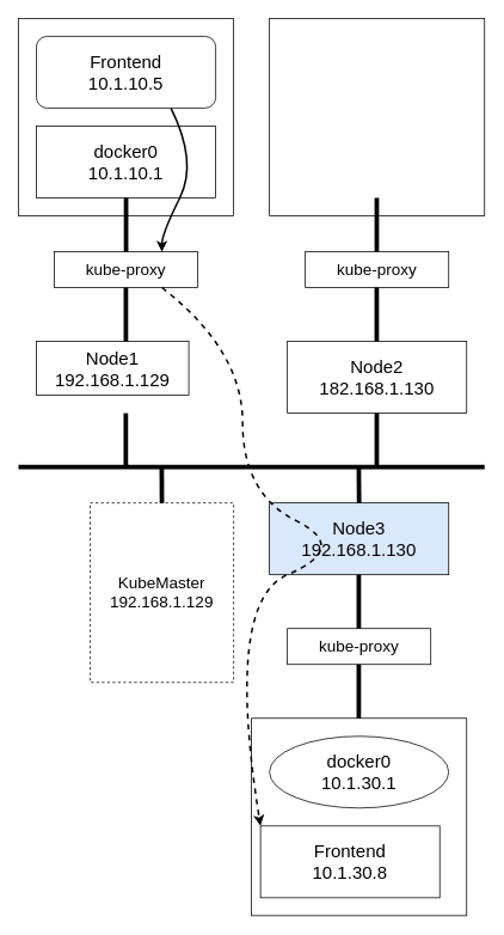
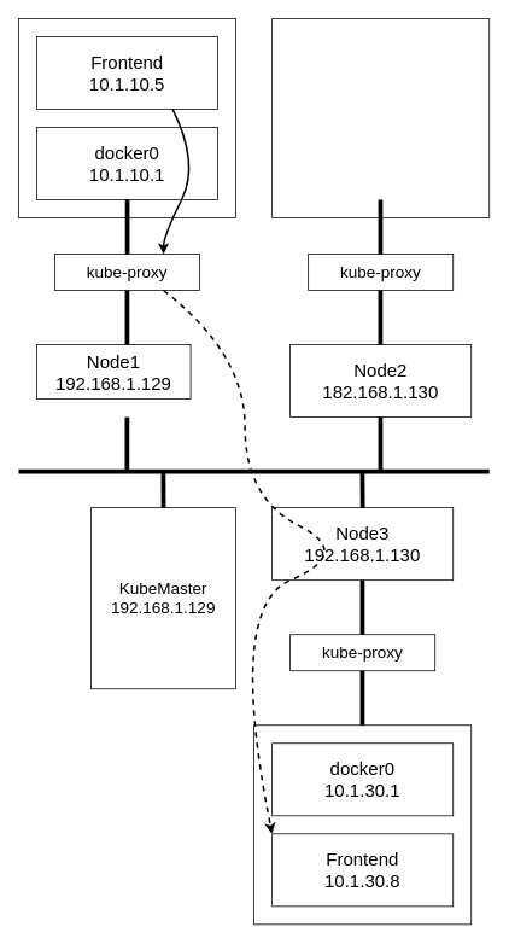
- <mxCell id="5" value="Frontend&lt;br style=&quot;font-size: 20px;&quot;&gt;10.1.10.5" style="whiteSpace=wrap;html=1;fontSize=20;rounded=1;" vertex="1" parent="2"><mxGeometry x="20" y="20" width="200" height="80" as="geometry" /></mxCell>
+ <mxCell id="5" value="Frontend&lt;br style=&quot;font-size: 20px;&quot;&gt;10.1.10.5" style="rounded=0;whiteSpace=wrap;html=1;fontSize=20;" vertex="1" parent="2"><mxGeometry x="20" y="20" width="200" height="80" as="geometry" /></mxCell>
- <mxCell id="20" value="Node3&lt;br&gt;192.168.1.130" style="rounded=0;whiteSpace=wrap;html=1;fontSize=20;fillColor=#dae8fc;" vertex="1" parent="2"><mxGeometry x="280" y="540" width="200" height="80" as="geometry" /></mxCell>
+ <mxCell id="20" value="Node3&lt;br&gt;192.168.1.130" style="rounded=0;whiteSpace=wrap;html=1;fontSize=20;" vertex="1" parent="2"><mxGeometry x="280" y="540" width="200" height="80" as="geometry" /></mxCell>
- <mxCell id="18" value="KubeMaster&lt;br style=&quot;font-size: 18px;&quot;&gt;192.168.1.129" style="rounded=0;whiteSpace=wrap;html=1;fontSize=18;dashed=1;" vertex="1" parent="2"><mxGeometry x="80" y="540" width="160" height="200" as="geometry" /></mxCell>
+ <mxCell id="18" value="KubeMaster&lt;br style=&quot;font-size: 18px;&quot;&gt;192.168.1.129" style="rounded=0;whiteSpace=wrap;html=1;fontSize=18;" vertex="1" parent="2"><mxGeometry x="80" y="540" width="160" height="200" as="geometry" /></mxCell>
- <mxCell id="24" value="docker0&lt;br style=&quot;font-size: 20px;&quot;&gt;10.1.30.1" style="ellipse;whiteSpace=wrap;html=1;fontSize=20;" vertex="1" parent="2"><mxGeometry x="280" y="800" width="200" height="80" as="geometry" /></mxCell>
+ <mxCell id="24" value="docker0&lt;br style=&quot;font-size: 20px;&quot;&gt;10.1.30.1" style="rounded=0;whiteSpace=wrap;html=1;fontSize=20;" vertex="1" parent="2"><mxGeometry x="280" y="800" width="200" height="80" as="geometry" /></mxCell>
- <mxCell id="23" value="Frontend&lt;br style=&quot;font-size: 20px;&quot;&gt;10.1.30.8" style="rounded=0;whiteSpace=wrap;html=1;fontSize=20;" vertex="1" parent="2"><mxGeometry x="270" y="900" width="200" height="80" as="geometry" /></mxCell>
+ <mxCell id="23" value="Frontend&lt;br style=&quot;font-size: 20px;&quot;&gt;10.1.30.8" style="rounded=0;whiteSpace=wrap;html=1;fontSize=20;" vertex="1" parent="2"><mxGeometry x="280" y="900" width="200" height="80" as="geometry" /></mxCell>
